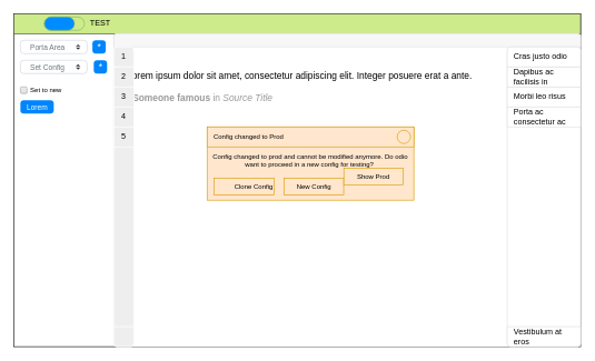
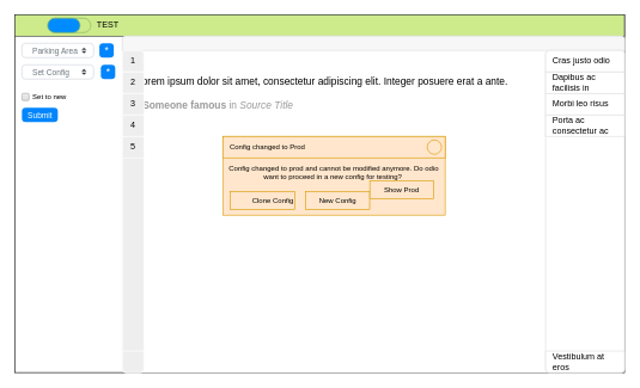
- <mxCell id="30" value="&lt;font style=&quot;font-size: 11px;&quot;&gt;Porta Area&lt;/font&gt;" style="html=1;shadow=0;dashed=0;shape=mxgraph.bootstrap.rrect;rSize=5;fillColor=#ffffff;strokeColor=#CED4DA;align=left;spacing=15;fontSize=14;fontColor=#6C767D;" parent="4" vertex="1"><mxGeometry x="30" y="60" width="100" height="20" as="geometry" /></mxCell>
+ <mxCell id="30" value="&lt;font style=&quot;font-size: 11px;&quot;&gt;Parking Area&lt;/font&gt;" style="html=1;shadow=0;dashed=0;shape=mxgraph.bootstrap.rrect;rSize=5;fillColor=#ffffff;strokeColor=#CED4DA;align=left;spacing=15;fontSize=14;fontColor=#6C767D;" parent="4" vertex="1"><mxGeometry x="30" y="60" width="100" height="20" as="geometry" /></mxCell>
- <mxCell id="37" value="&lt;font style=&quot;font-size: 11px;&quot;&gt;Lorem&lt;/font&gt;" style="html=1;shadow=0;dashed=0;shape=mxgraph.bootstrap.rrect;rSize=5;fillColor=#0085FC;strokeColor=none;align=center;spacing=15;fontSize=14;fontColor=#ffffff;sketch=0;" parent="4" vertex="1"><mxGeometry x="30" y="150" width="50" height="20" as="geometry" /></mxCell>
+ <mxCell id="37" value="&lt;font style=&quot;font-size: 11px;&quot;&gt;Submit&lt;/font&gt;" style="html=1;shadow=0;dashed=0;shape=mxgraph.bootstrap.rrect;rSize=5;fillColor=#0085FC;strokeColor=none;align=center;spacing=15;fontSize=14;fontColor=#ffffff;sketch=0;" parent="4" vertex="1"><mxGeometry x="30" y="150" width="50" height="20" as="geometry" /></mxCell>
